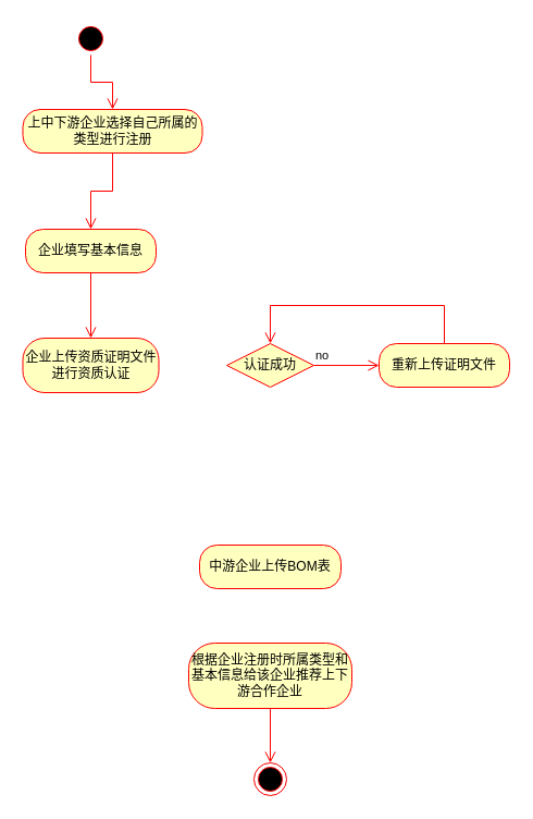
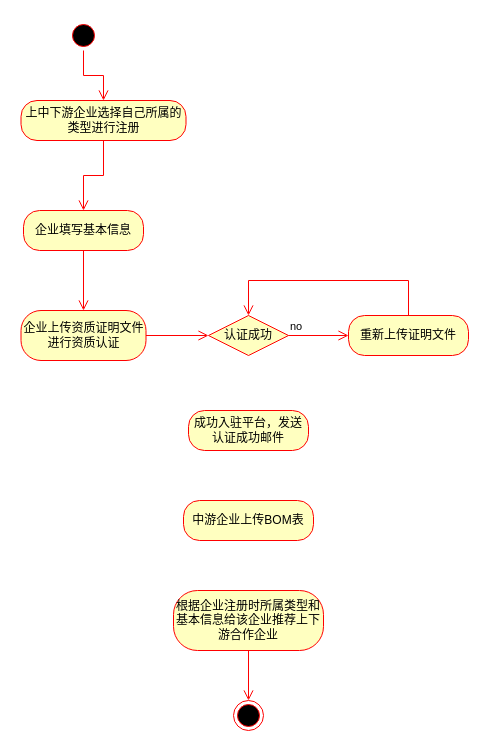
+ <mxCell id="9" value="" style="edgeStyle=orthogonalEdgeStyle;html=1;verticalAlign=bottom;endArrow=open;endSize=8;strokeColor=#ff0000;rounded=0;entryX=0;entryY=0.5;entryDx=0;entryDy=0;" edge="1" source="8" parent="1" target="10"><mxGeometry relative="1" as="geometry"><mxPoint x="83" y="430" as="targetPoint" /><Array as="points" /></mxGeometry></mxCell>
+ <mxCell id="14" value="成功入驻平台，发送认证成功邮件" style="rounded=1;whiteSpace=wrap;html=1;arcSize=40;fontColor=#000000;fillColor=#ffffc0;strokeColor=#ff0000;" vertex="1" parent="1"><mxGeometry x="188" y="410" width="120" height="40" as="geometry" /></mxCell>
